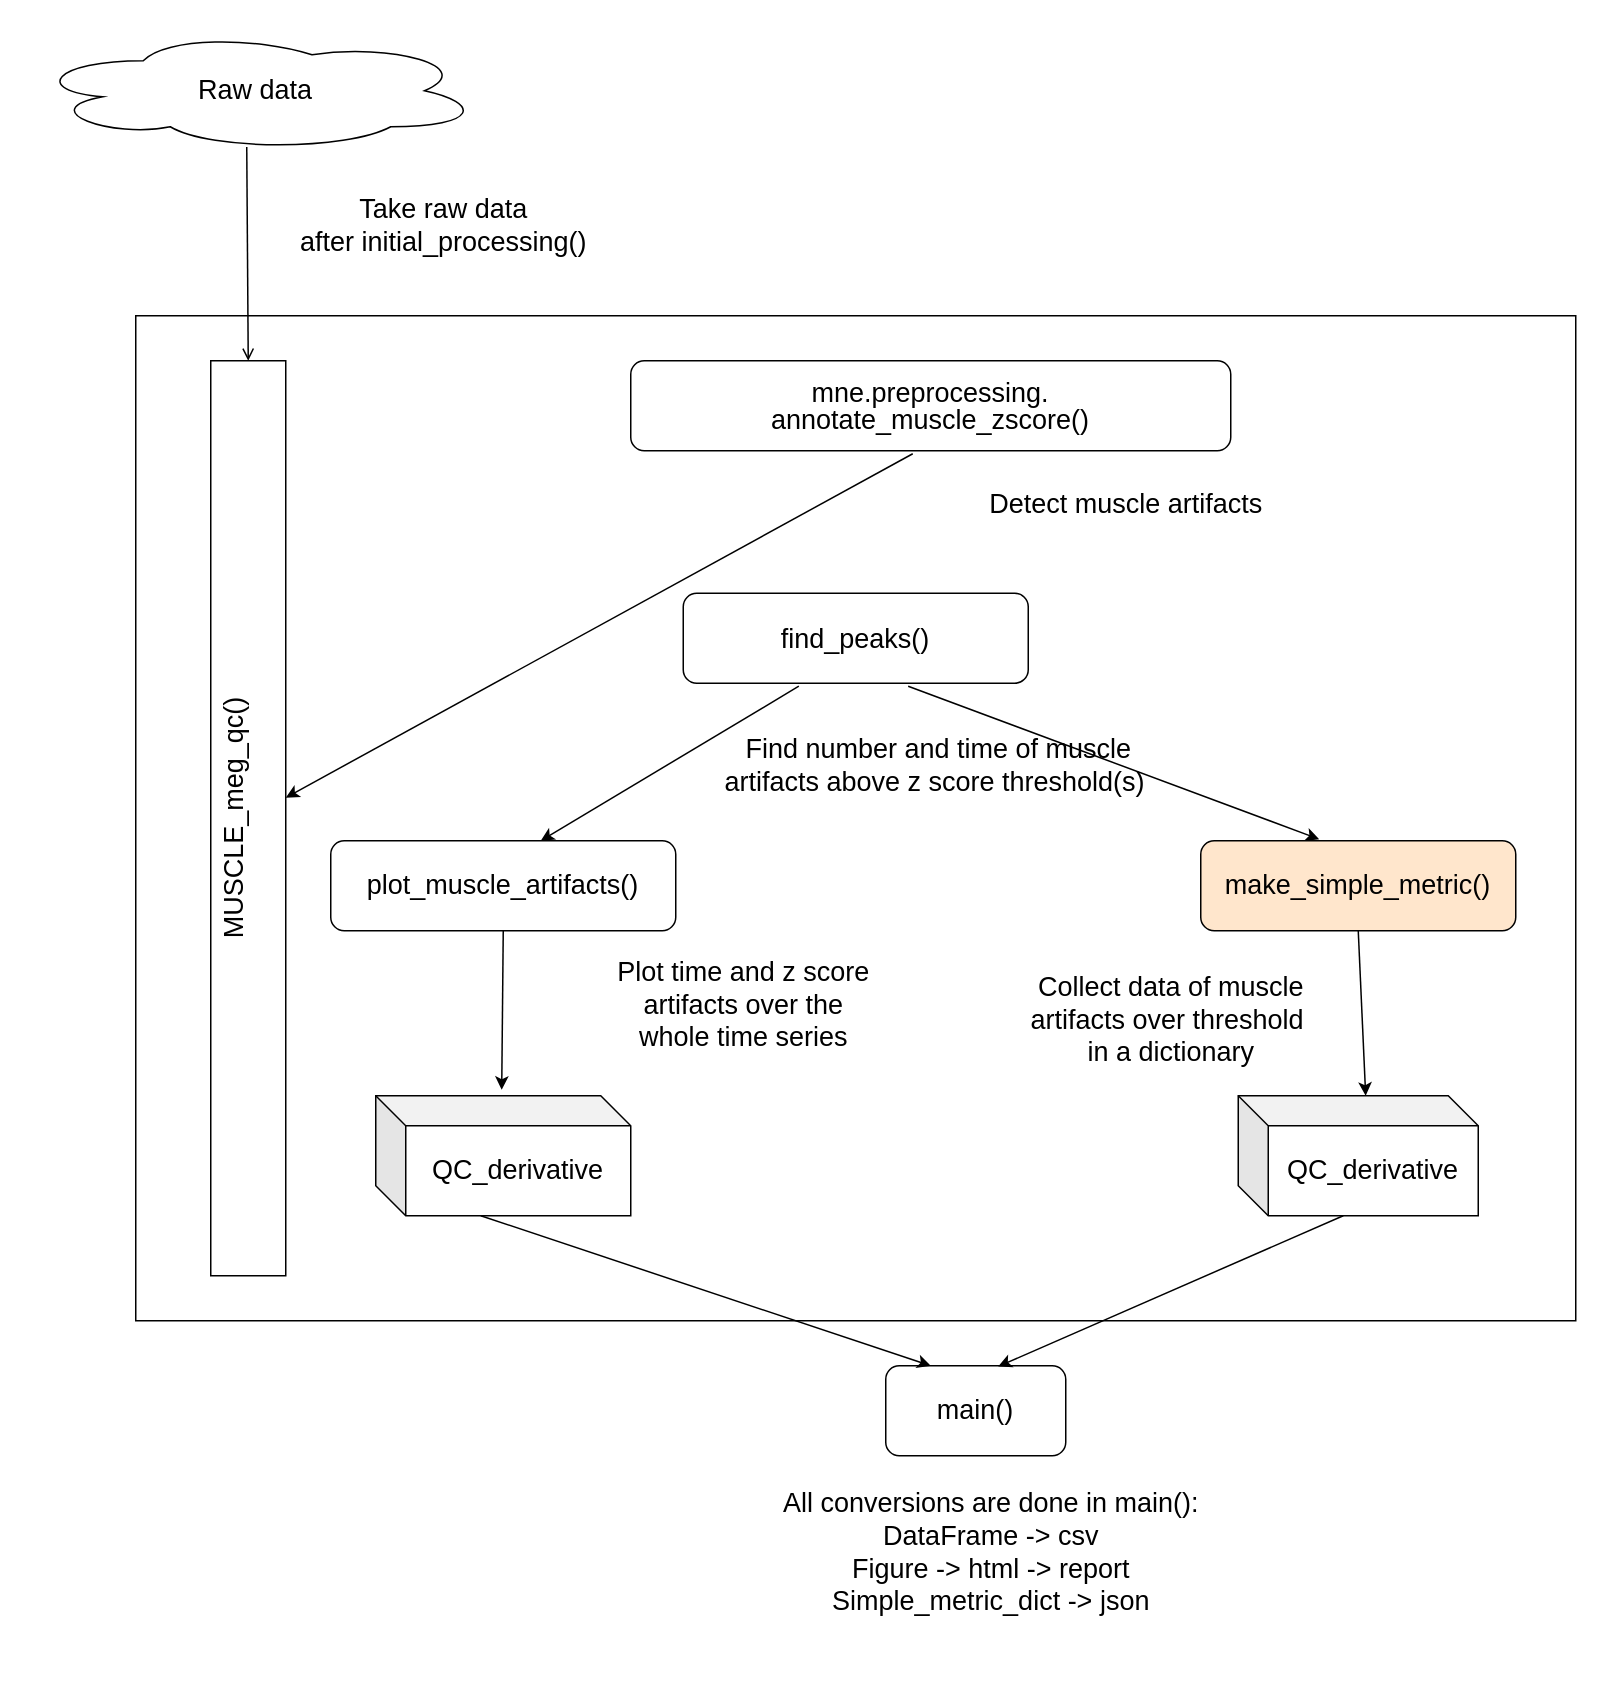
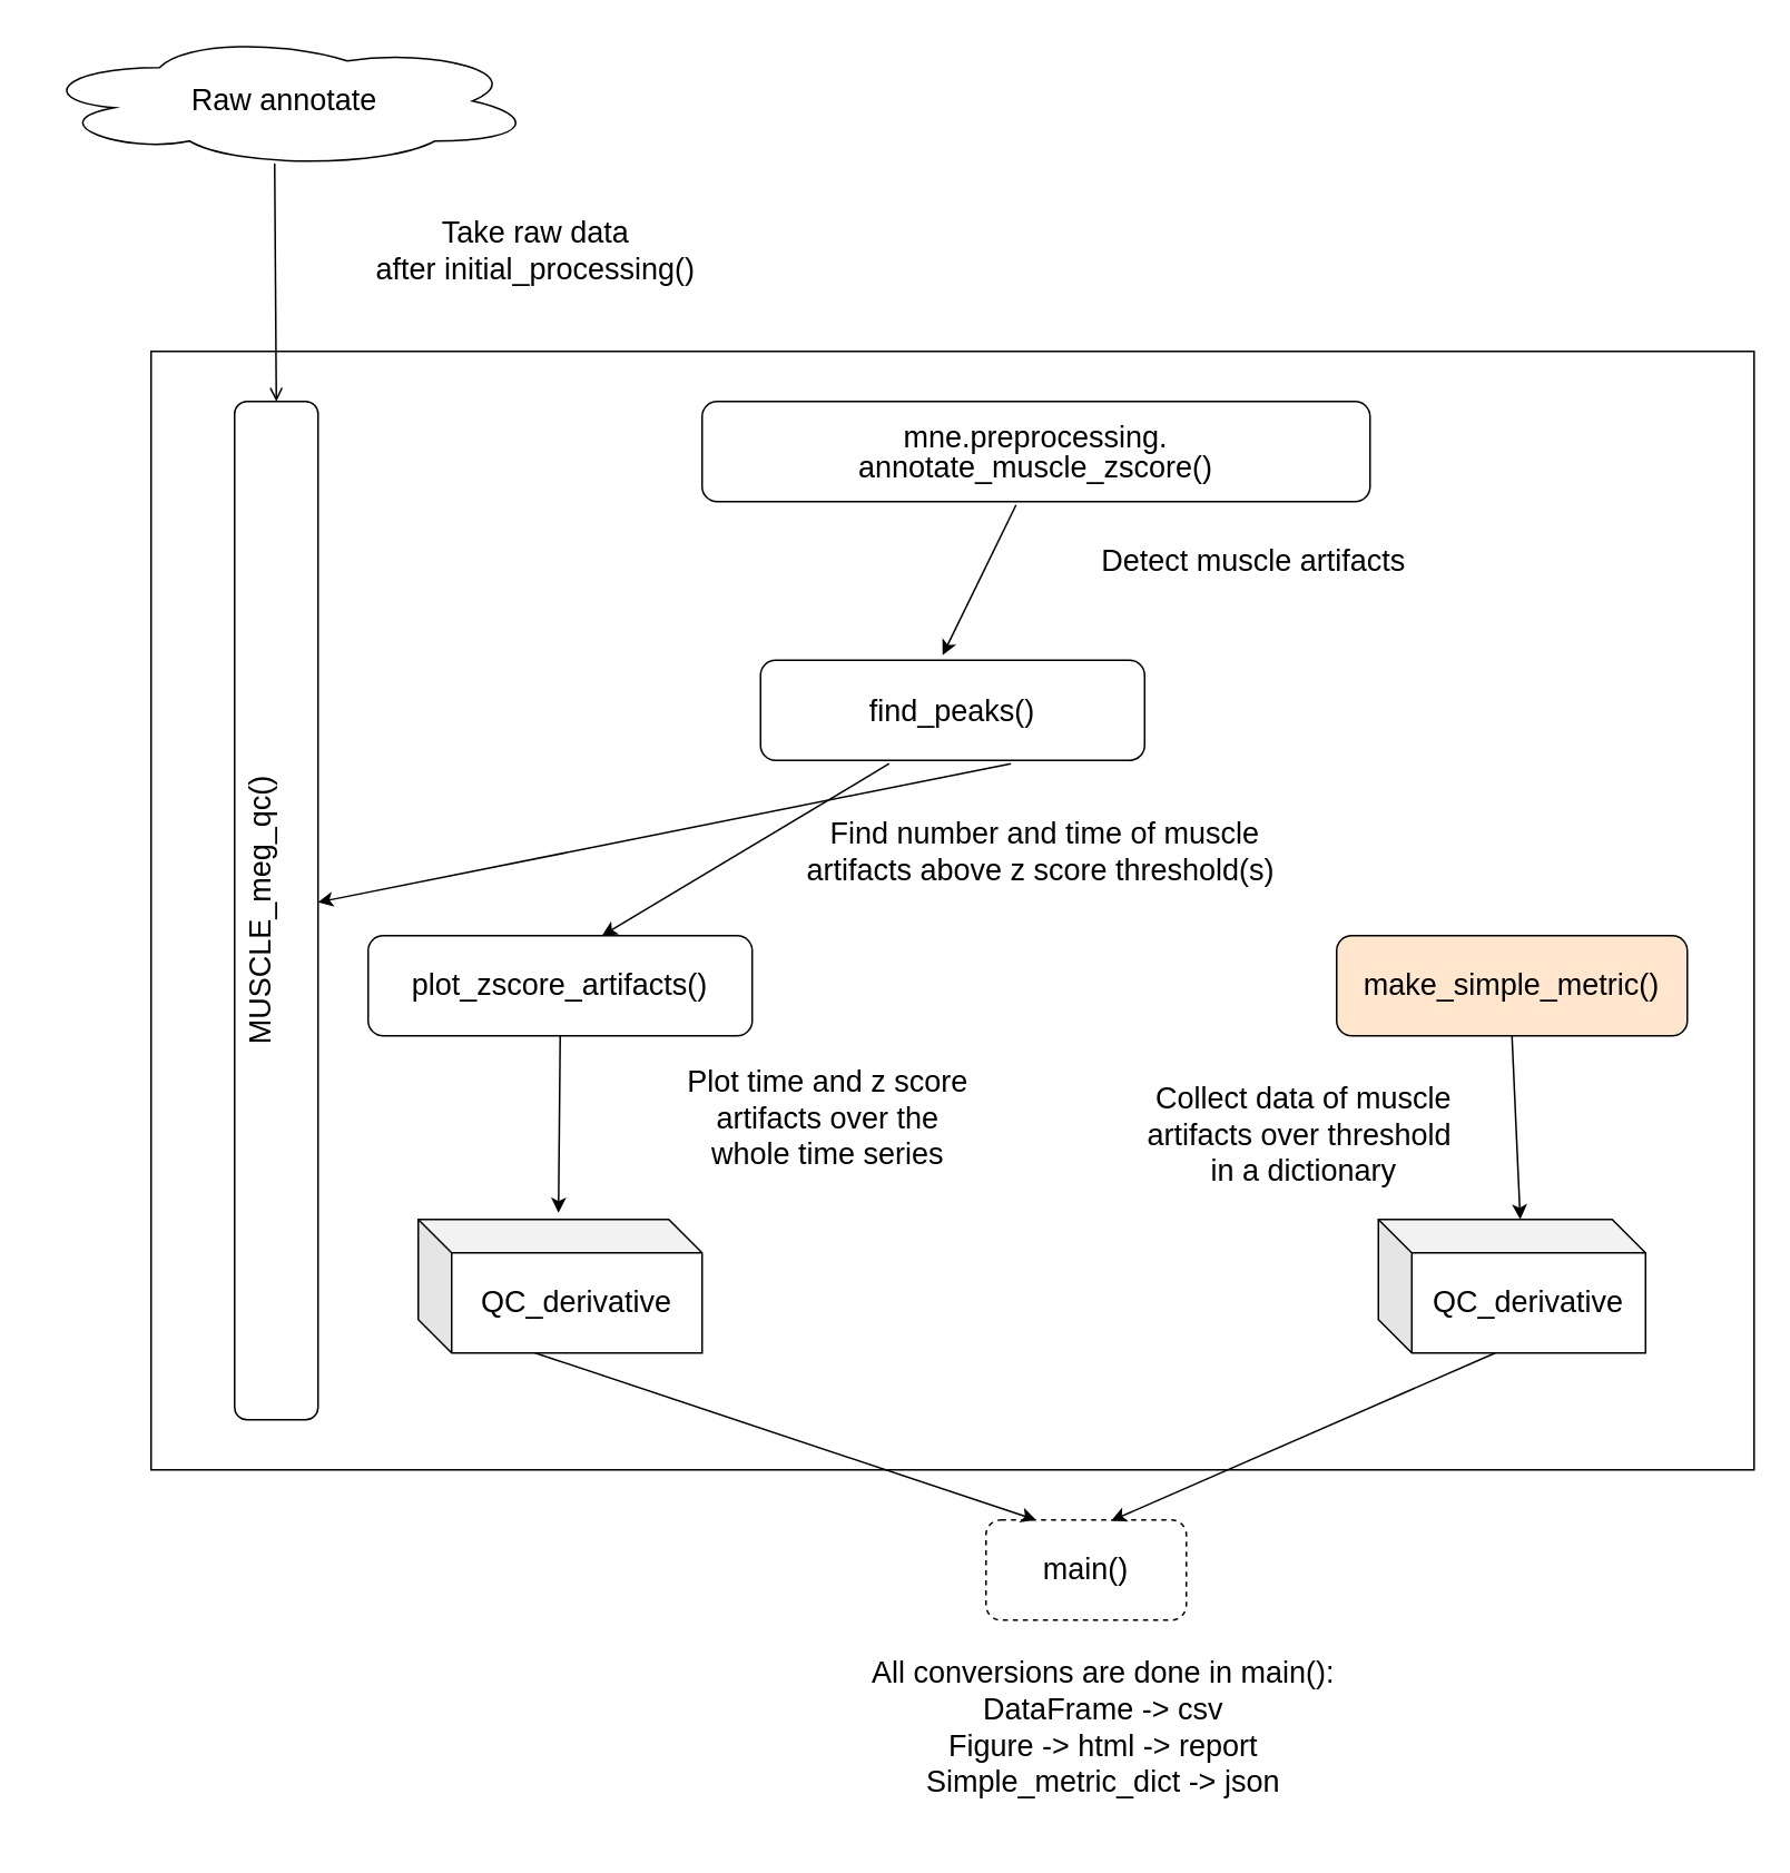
- <mxCell id="3" value="Raw data" style="ellipse;shape=cloud;whiteSpace=wrap;html=1;fontFamily=Helvetica;fontSize=18;" parent="1" vertex="1"><mxGeometry x="20" y="20" width="300" height="80" as="geometry" /></mxCell>
+ <mxCell id="3" value="Raw annotate" style="ellipse;shape=cloud;whiteSpace=wrap;html=1;fontFamily=Helvetica;fontSize=18;" parent="1" vertex="1"><mxGeometry x="20" y="20" width="300" height="80" as="geometry" /></mxCell>
- <mxCell id="4" value="&lt;font style=&quot;font-size: 18px;&quot;&gt;Take raw data &lt;br style=&quot;font-size: 18px;&quot;&gt;after initial_processing()&lt;/font&gt;" style="text;html=1;align=center;verticalAlign=middle;resizable=0;points=[];autosize=1;strokeColor=none;fillColor=none;fontSize=18;fontFamily=Helvetica;" parent="1" vertex="1"><mxGeometry x="190" y="120" width="210" height="60" as="geometry" /></mxCell>
+ <mxCell id="4" value="&lt;font style=&quot;font-size: 18px;&quot;&gt;Take raw data &lt;br style=&quot;font-size: 18px;&quot;&gt;after initial_processing()&lt;/font&gt;" style="text;html=1;align=center;verticalAlign=middle;resizable=0;points=[];autosize=1;strokeColor=none;fillColor=none;fontSize=18;fontFamily=Helvetica;" parent="1" vertex="1"><mxGeometry x="215" y="120" width="210" height="60" as="geometry" /></mxCell>
- <mxCell id="9" value="" style="endArrow=classic;html=1;rounded=0;exitX=0.47;exitY=1.033;exitDx=0;exitDy=0;exitPerimeter=0;fontSize=18;fontFamily=Helvetica;" parent="1" source="7" target="5" edge="1"><mxGeometry width="50" height="50" relative="1" as="geometry"><mxPoint x="690" y="550" as="sourcePoint" /><mxPoint x="360" y="480" as="targetPoint" /></mxGeometry></mxCell>
+ <mxCell id="9" value="" style="endArrow=classic;html=1;rounded=0;exitX=0.47;exitY=1.033;exitDx=0;exitDy=0;exitPerimeter=0;entryX=0.474;entryY=-0.05;entryDx=0;entryDy=0;entryPerimeter=0;fontSize=18;fontFamily=Helvetica;" parent="1" source="7" target="8" edge="1"><mxGeometry width="50" height="50" relative="1" as="geometry"><mxPoint x="690" y="550" as="sourcePoint" /><mxPoint x="360" y="480" as="targetPoint" /></mxGeometry></mxCell>
- <mxCell id="17" value="" style="endArrow=classic;html=1;rounded=0;exitX=0.652;exitY=1.033;exitDx=0;exitDy=0;exitPerimeter=0;entryX=0.376;entryY=-0.017;entryDx=0;entryDy=0;entryPerimeter=0;fontSize=18;fontFamily=Helvetica;" parent="1" source="8" target="22" edge="1"><mxGeometry width="50" height="50" relative="1" as="geometry"><mxPoint x="780" y="550" as="sourcePoint" /><mxPoint x="830" y="500" as="targetPoint" /></mxGeometry></mxCell>
+ <mxCell id="17" value="" style="endArrow=classic;html=1;rounded=0;exitX=0.652;exitY=1.033;exitDx=0;exitDy=0;exitPerimeter=0;fontSize=18;fontFamily=Helvetica;" parent="1" source="8" target="5" edge="1"><mxGeometry width="50" height="50" relative="1" as="geometry"><mxPoint x="780" y="550" as="sourcePoint" /><mxPoint x="830" y="500" as="targetPoint" /></mxGeometry></mxCell>
- <mxCell id="5" value="&lt;div style=&quot;line-height: 18px; font-size: 18px;&quot;&gt;MUSCLE_meg_qc()&lt;/div&gt;" style="whiteSpace=wrap;html=1;verticalAlign=top;horizontal=0;fontSize=18;fontFamily=Helvetica;rounded=0;" parent="1" vertex="1"><mxGeometry x="140" y="240" width="50" height="610" as="geometry" /></mxCell>
+ <mxCell id="5" value="&lt;div style=&quot;line-height: 18px; font-size: 18px;&quot;&gt;MUSCLE_meg_qc()&lt;/div&gt;" style="rounded=1;whiteSpace=wrap;html=1;verticalAlign=top;horizontal=0;fontSize=18;fontFamily=Helvetica;" parent="1" vertex="1"><mxGeometry x="140" y="240" width="50" height="610" as="geometry" /></mxCell>
- <mxCell id="13" value="plot_muscle_artifacts()" style="rounded=1;whiteSpace=wrap;html=1;fontSize=18;fontFamily=Helvetica;" parent="1" vertex="1"><mxGeometry x="220" y="560" width="230" height="60" as="geometry" /></mxCell>
+ <mxCell id="13" value="plot_zscore_artifacts()" style="rounded=1;whiteSpace=wrap;html=1;fontSize=18;fontFamily=Helvetica;" parent="1" vertex="1"><mxGeometry x="220" y="560" width="230" height="60" as="geometry" /></mxCell>
- <mxCell id="18" value="main()" style="rounded=1;whiteSpace=wrap;html=1;fontSize=18;fontFamily=Helvetica;" parent="1" vertex="1"><mxGeometry x="590" y="910" width="120" height="60" as="geometry" /></mxCell>
+ <mxCell id="18" value="main()" style="rounded=1;whiteSpace=wrap;html=1;fontSize=18;fontFamily=Helvetica;dashed=1;" parent="1" vertex="1"><mxGeometry x="590" y="910" width="120" height="60" as="geometry" /></mxCell>
